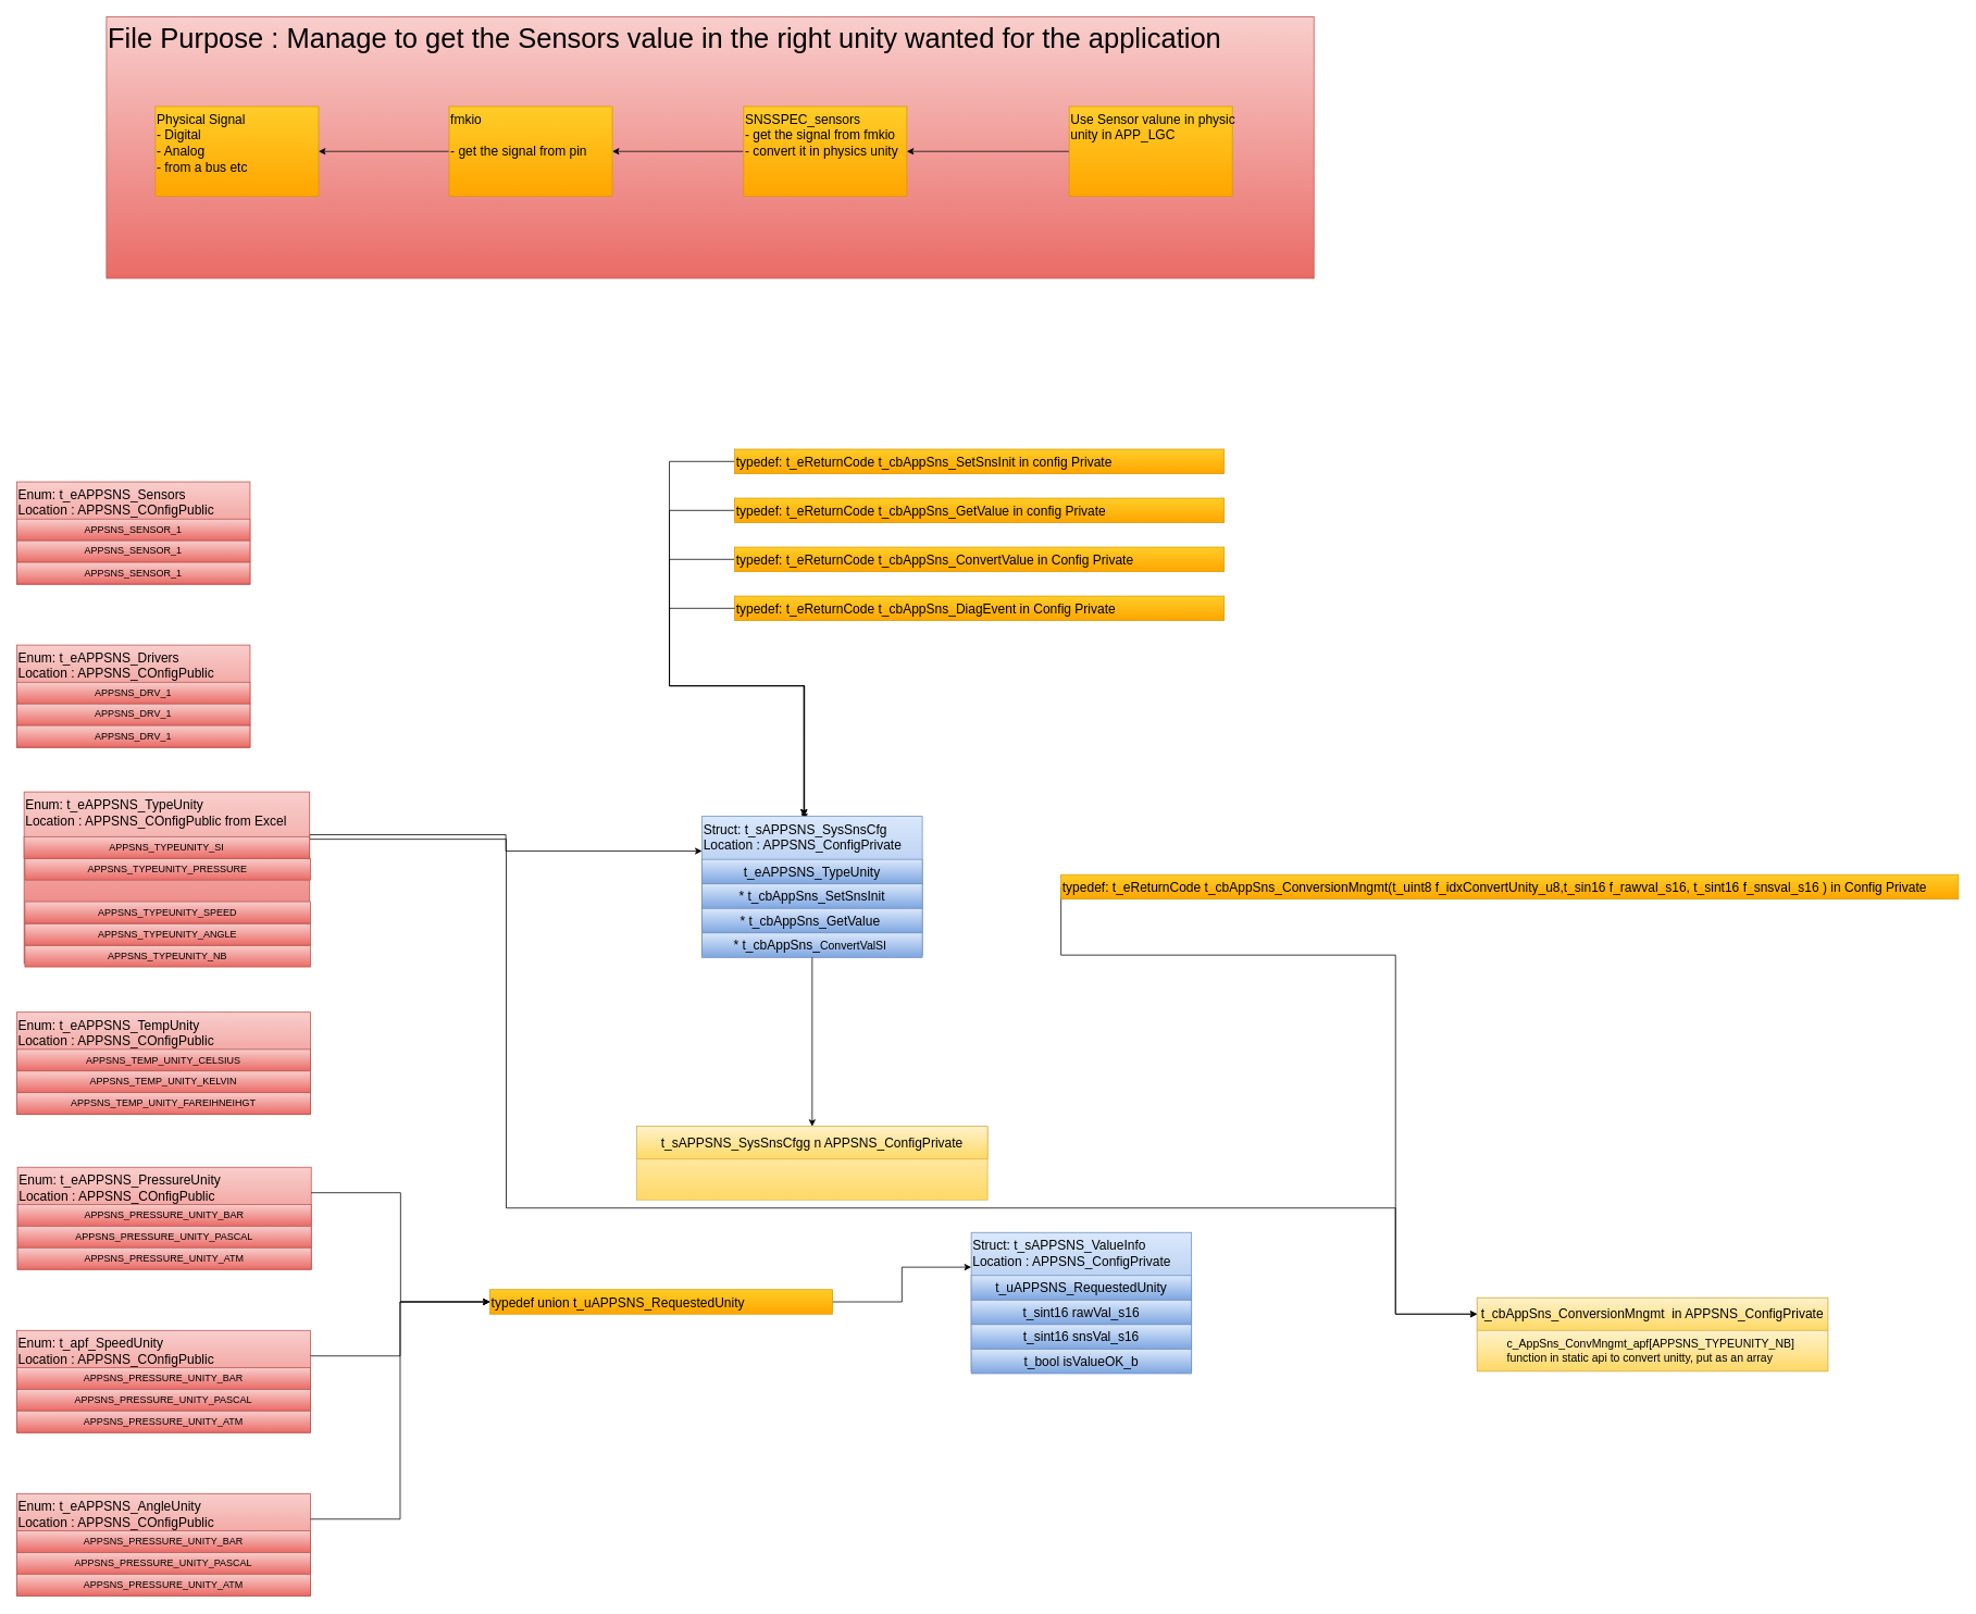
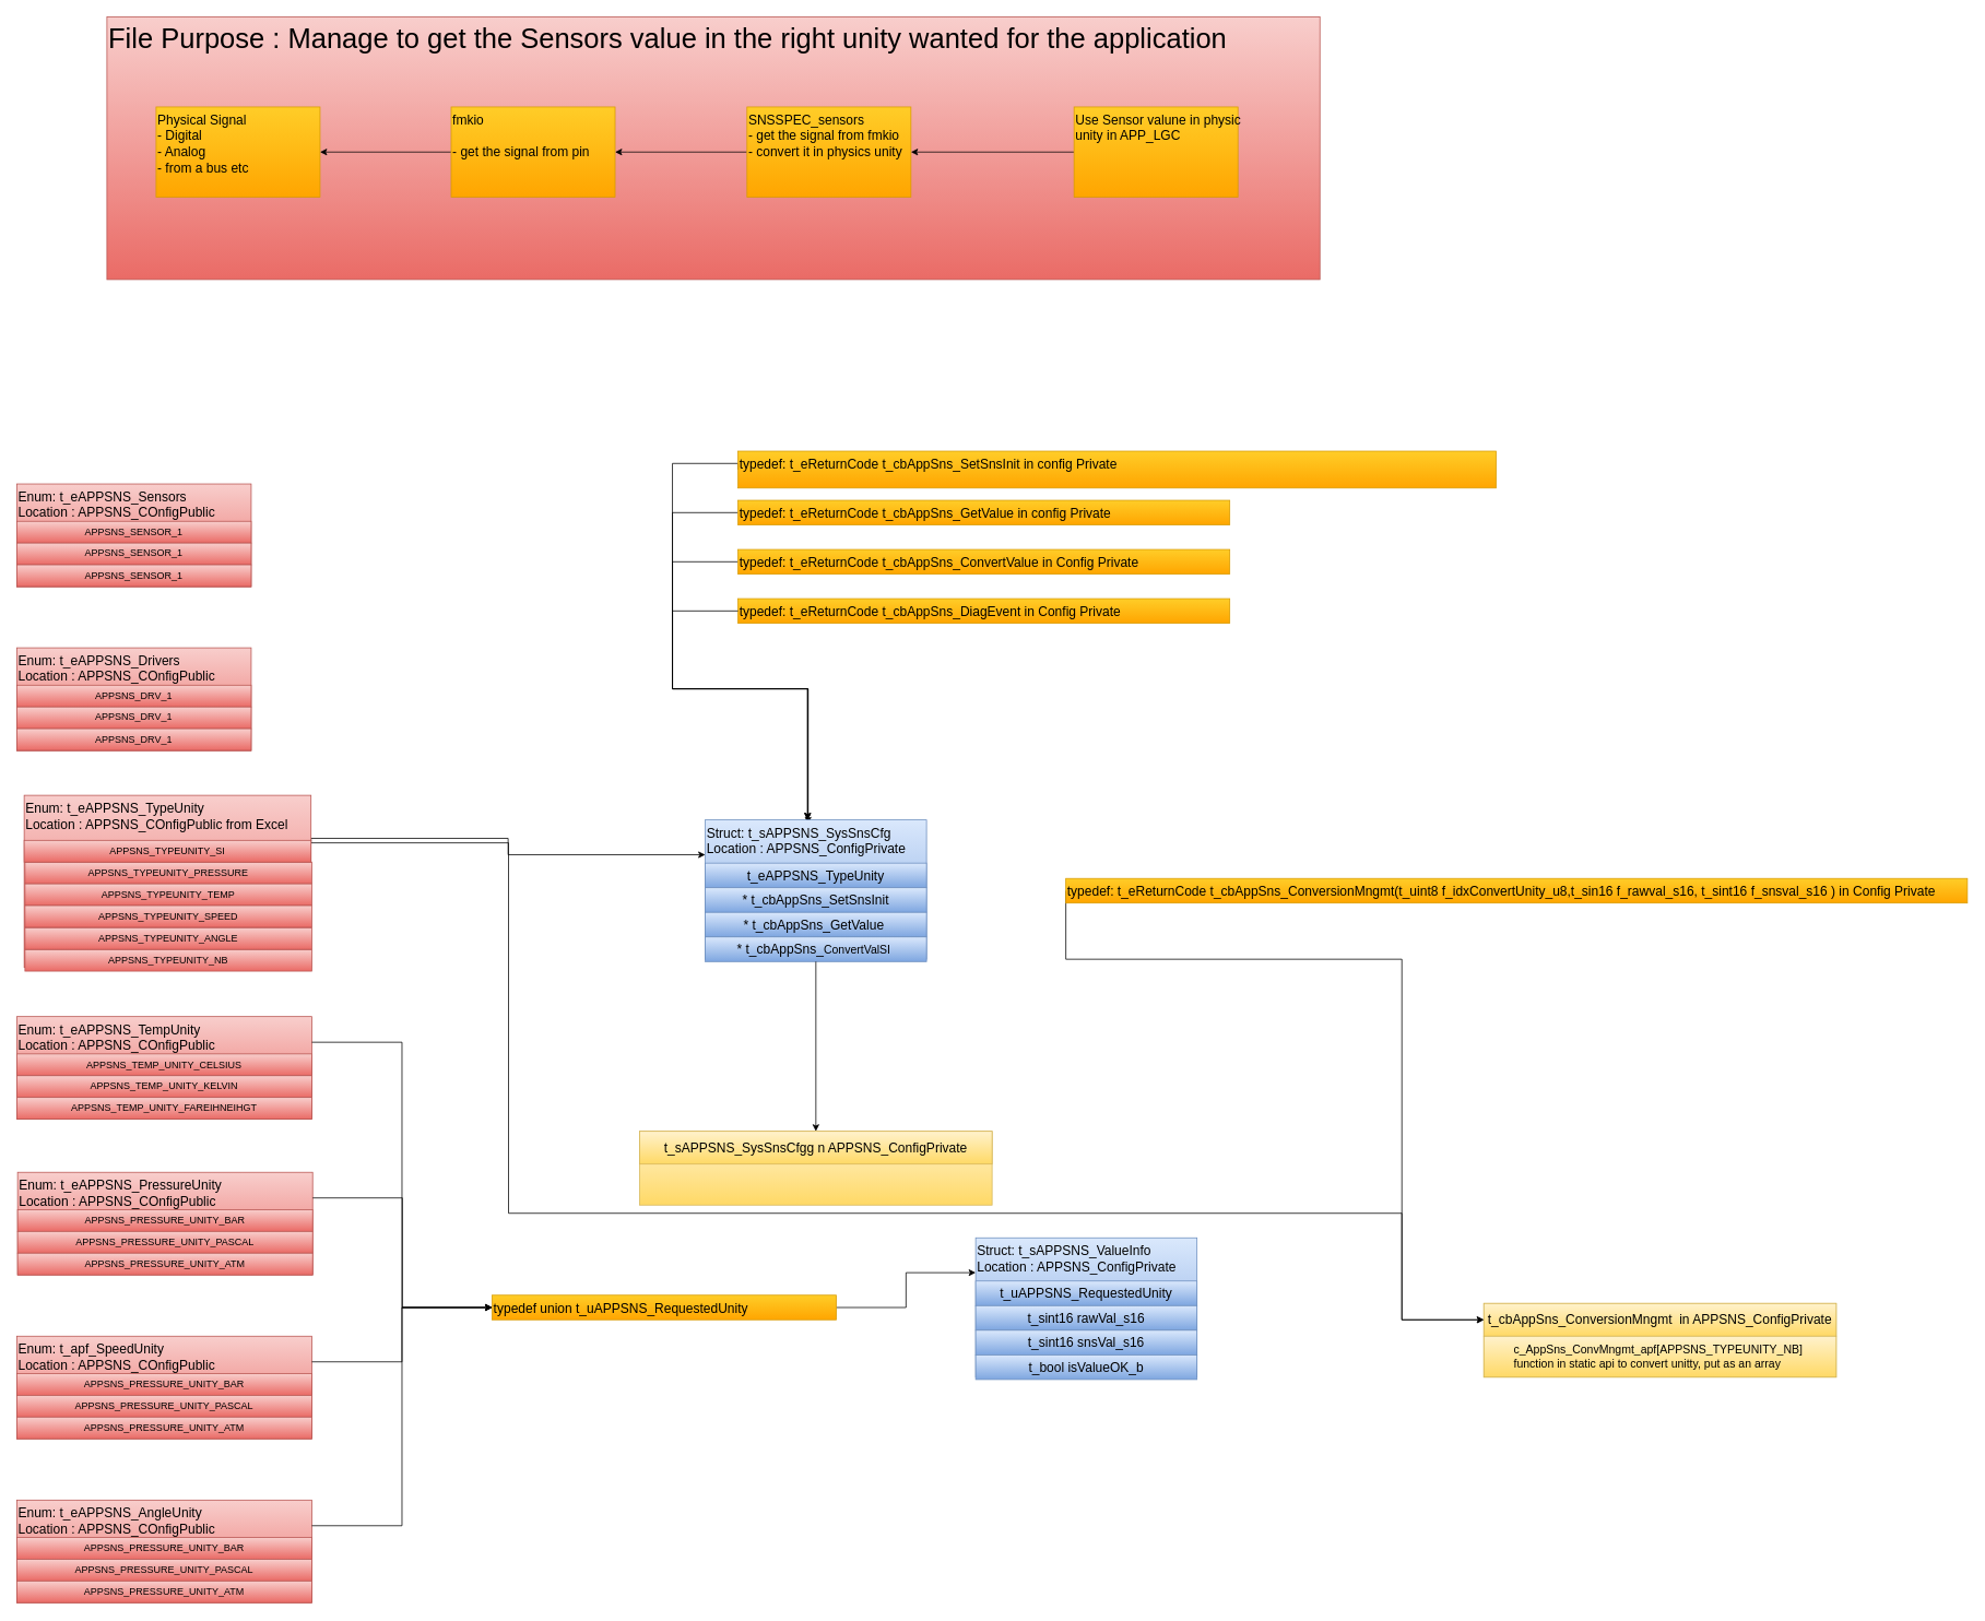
- <mxCell id="13" value="&lt;span style=&quot;color: rgb(0, 0, 0); text-wrap: nowrap;&quot;&gt;typedef: t_eReturnCode t_cbAppSns_SetSnsInit in config Private&lt;span style=&quot;white-space: pre;&quot;&gt;&#09;&lt;/span&gt;&lt;/span&gt;" style="rounded=0;whiteSpace=wrap;html=1;verticalAlign=top;fillColor=#ffcd28;gradientColor=#ffa500;strokeColor=#d79b00;fontSize=16;align=left;" vertex="1" parent="1"><mxGeometry x="900" y="550" width="600" height="30" as="geometry" /></mxCell>
+ <mxCell id="13" value="&lt;span style=&quot;color: rgb(0, 0, 0); text-wrap: nowrap;&quot;&gt;typedef: t_eReturnCode t_cbAppSns_SetSnsInit in config Private&lt;span style=&quot;white-space: pre;&quot;&gt;&#09;&lt;/span&gt;&lt;/span&gt;" style="rounded=0;whiteSpace=wrap;html=1;verticalAlign=top;fillColor=#ffcd28;gradientColor=#ffa500;strokeColor=#d79b00;fontSize=16;align=left;" vertex="1" parent="1"><mxGeometry x="900" y="550" width="925" height="45" as="geometry" /></mxCell>
+ <mxCell id="79" value="APPSNS_TYPEUNITY_TEMP" style="rounded=0;whiteSpace=wrap;html=1;fillColor=#f8cecc;gradientColor=#ea6b66;strokeColor=#b85450;fontColor=#000000;" vertex="1" parent="74"><mxGeometry x="1" y="107.981" width="350" height="26.538" as="geometry" /></mxCell>
+ <mxCell id="49" style="edgeStyle=orthogonalEdgeStyle;rounded=0;orthogonalLoop=1;jettySize=auto;html=1;exitX=1;exitY=0.25;exitDx=0;exitDy=0;entryX=0;entryY=0.5;entryDx=0;entryDy=0;" edge="1" parent="1" source="28" target="48"><mxGeometry relative="1" as="geometry" /></mxCell>
